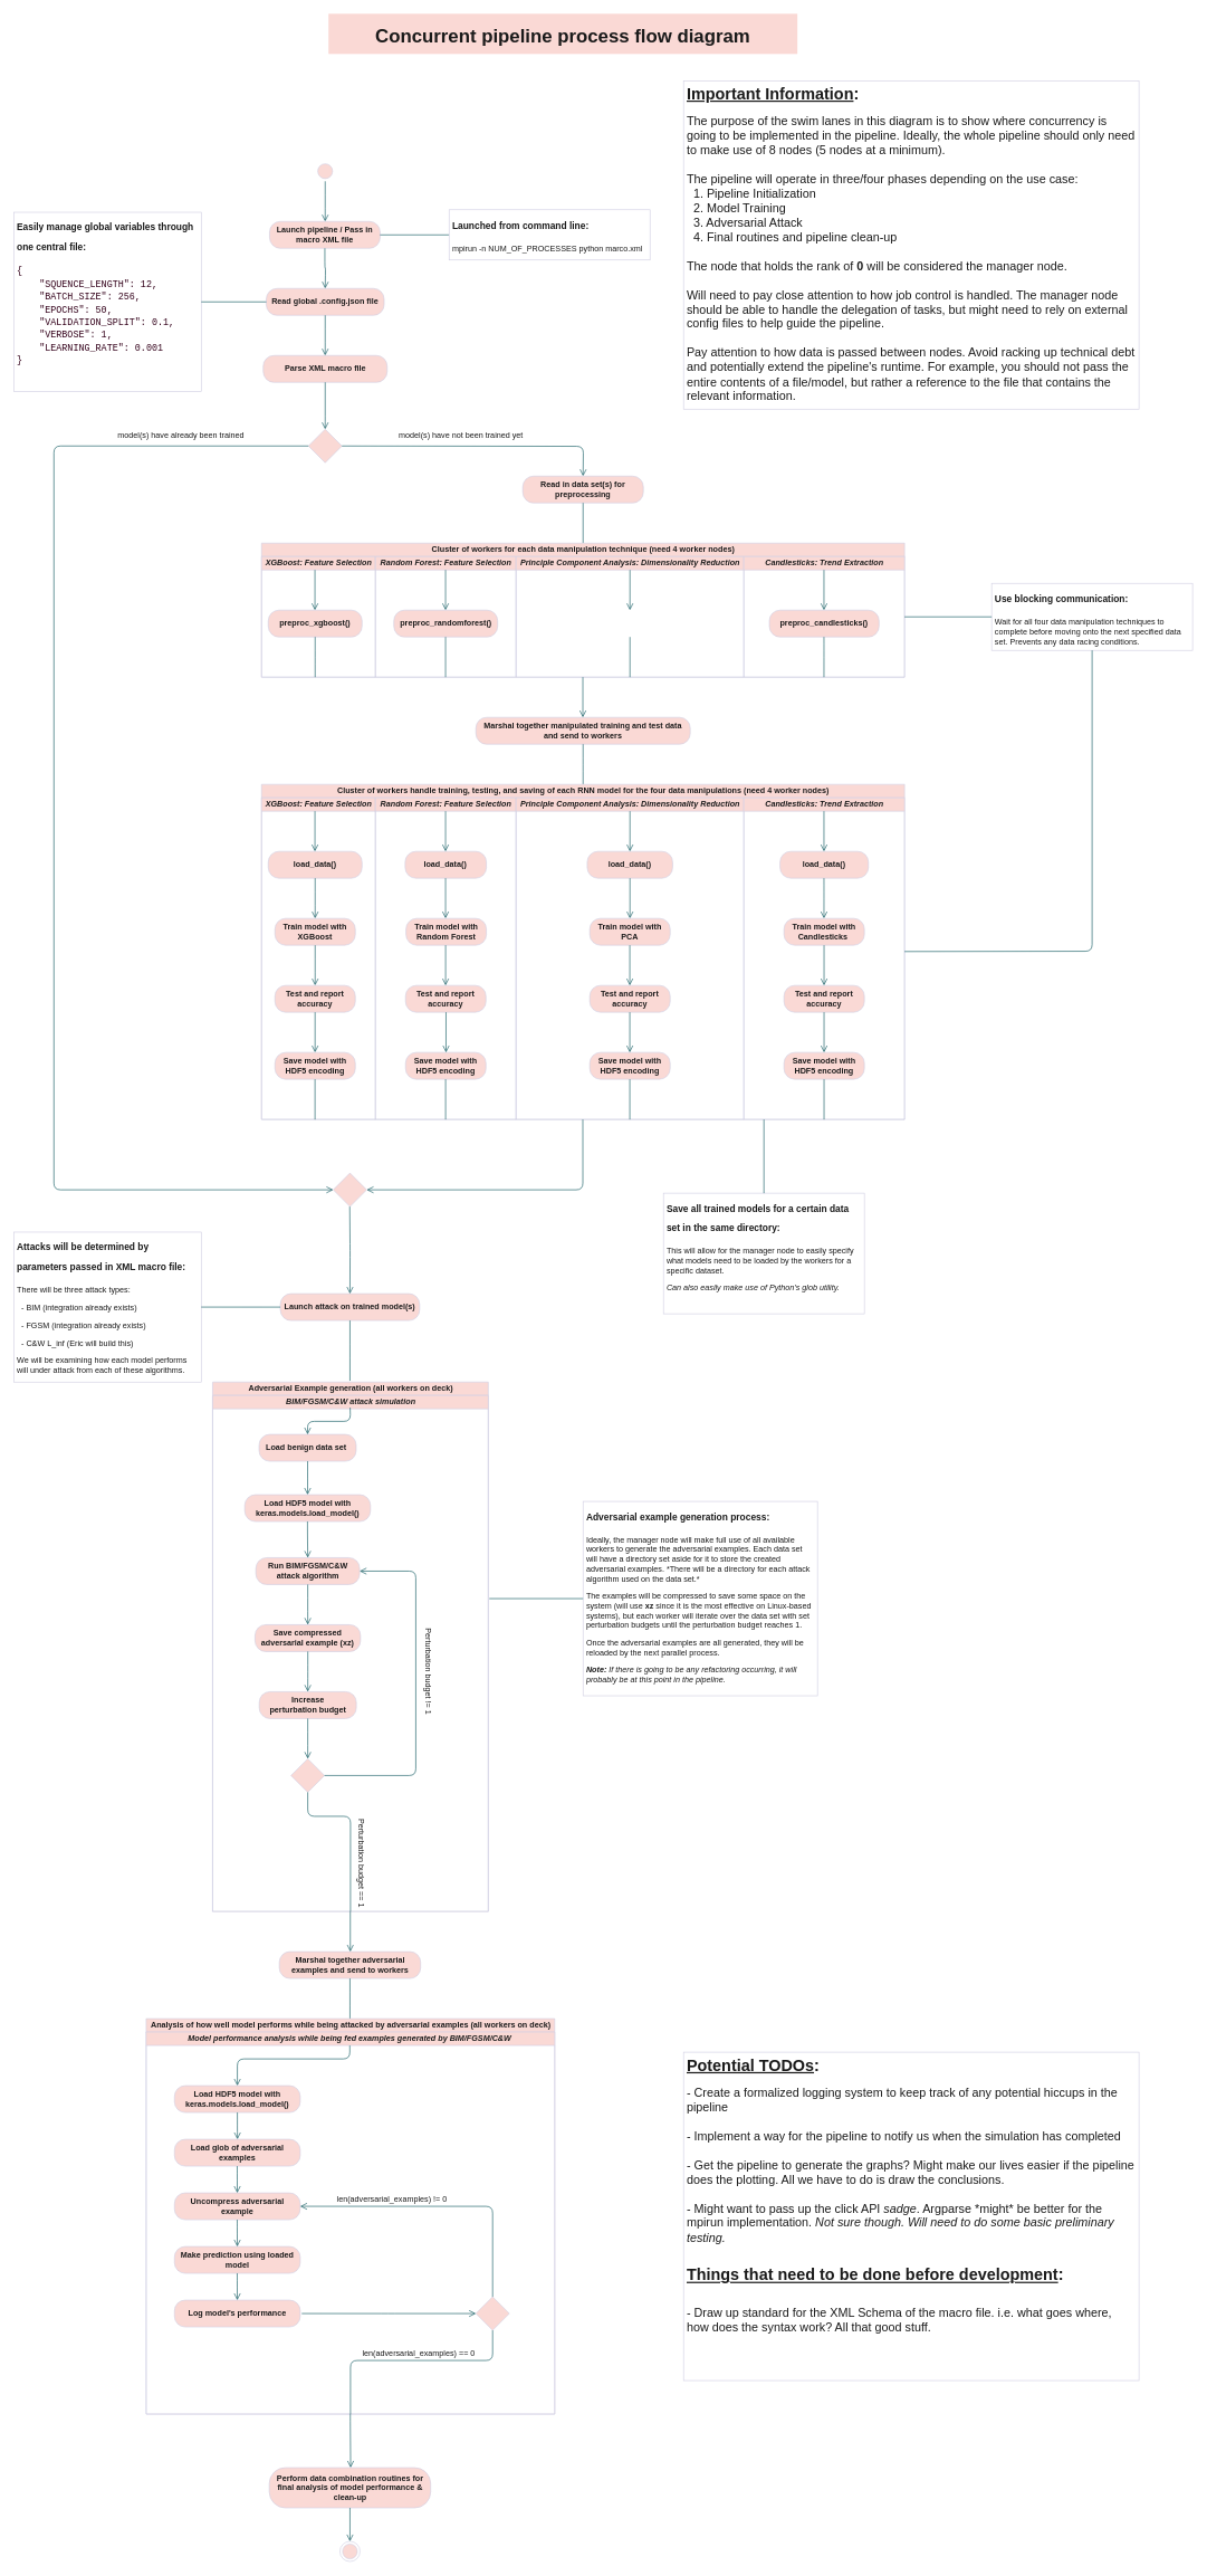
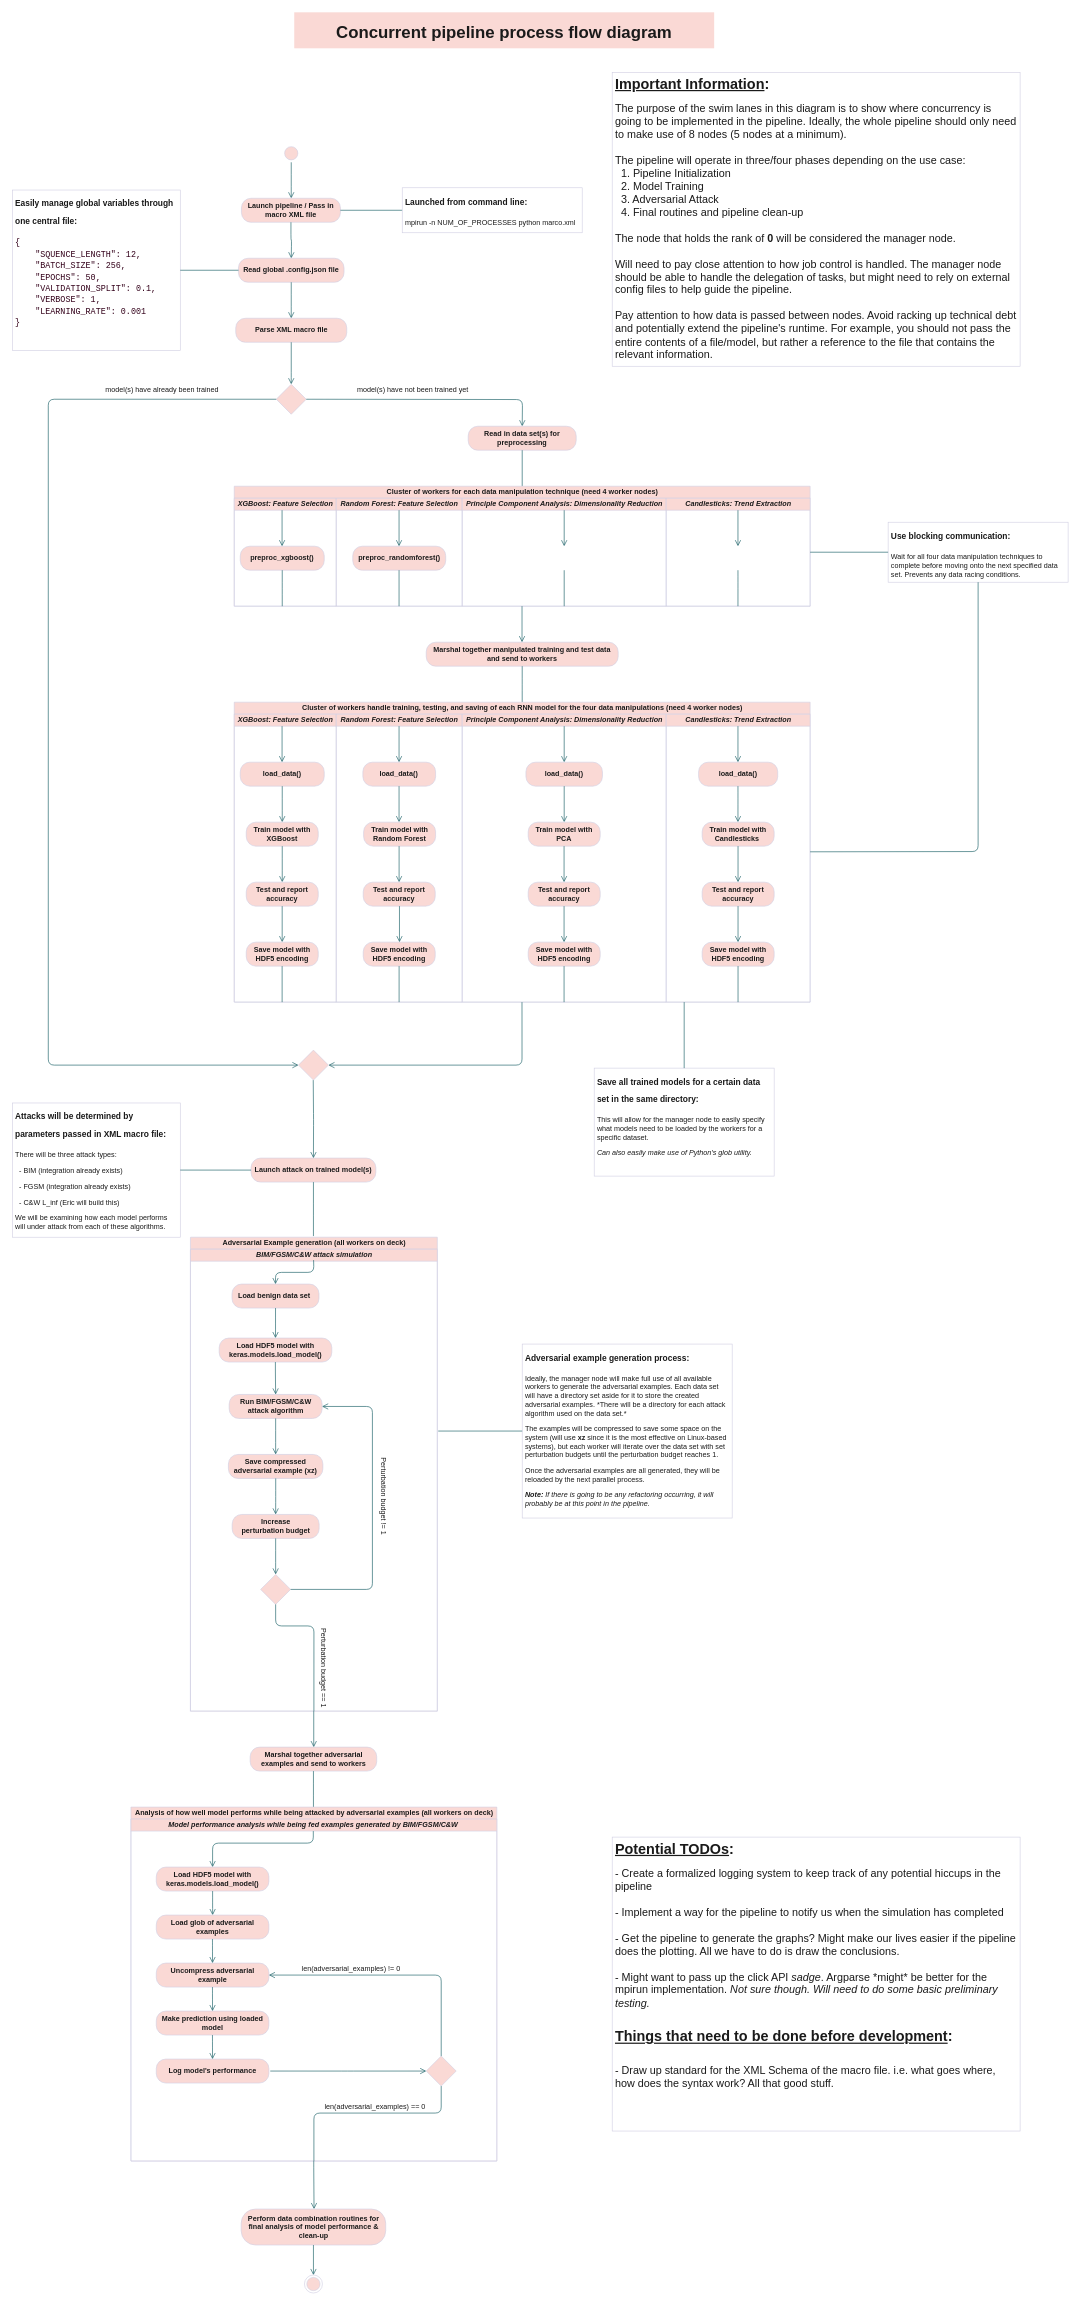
- <mxCell id="37" value="&lt;b&gt;preproc_candlesticks()&lt;/b&gt;" style="rounded=1;whiteSpace=wrap;html=1;arcSize=40;fontColor=#1A1A1A;fillColor=#FAD9D5;strokeColor=#D0CEE2;sketch=0;" parent="36" vertex="1"><mxGeometry x="38.13" y="80" width="163.75" height="40" as="geometry" /></mxCell>
